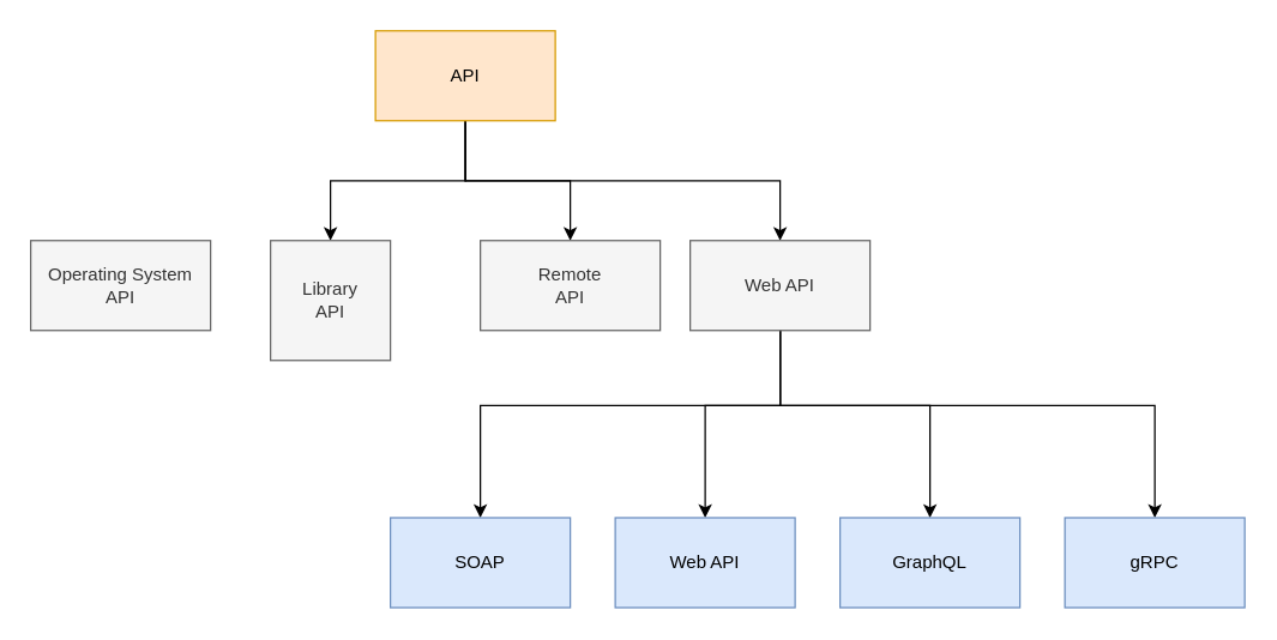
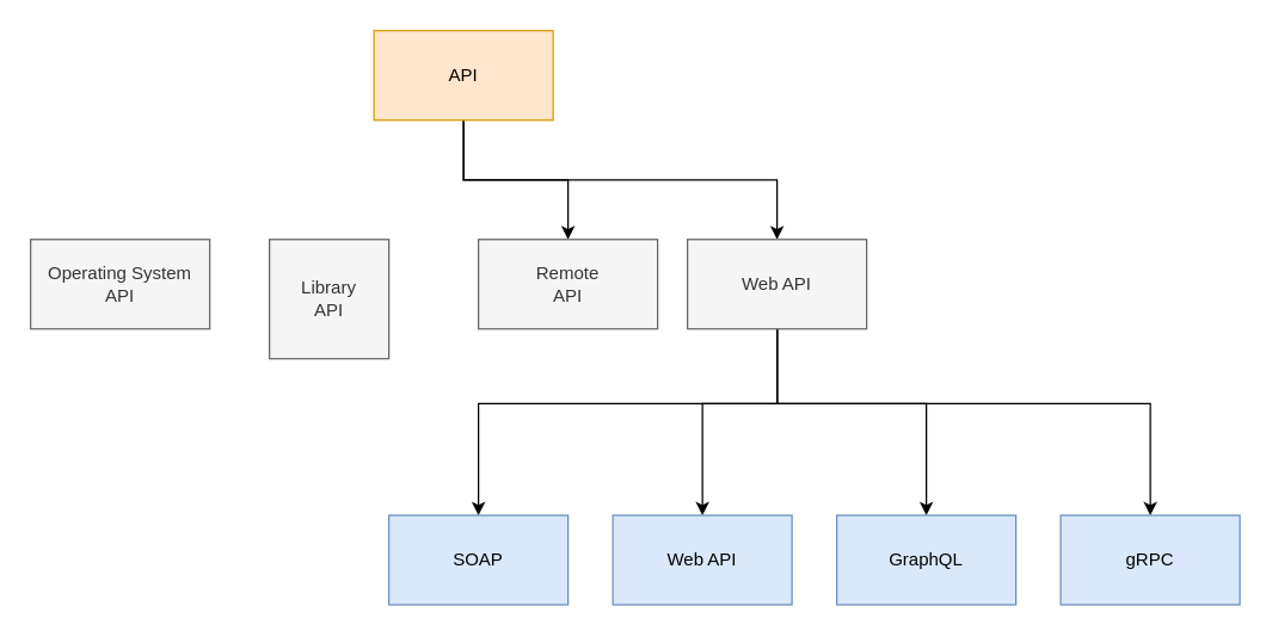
- <mxCell id="3" value="" style="edgeStyle=orthogonalEdgeStyle;rounded=0;orthogonalLoop=1;jettySize=auto;html=1;" edge="1" parent="1" source="5" target="12"><mxGeometry relative="1" as="geometry" /></mxCell>
